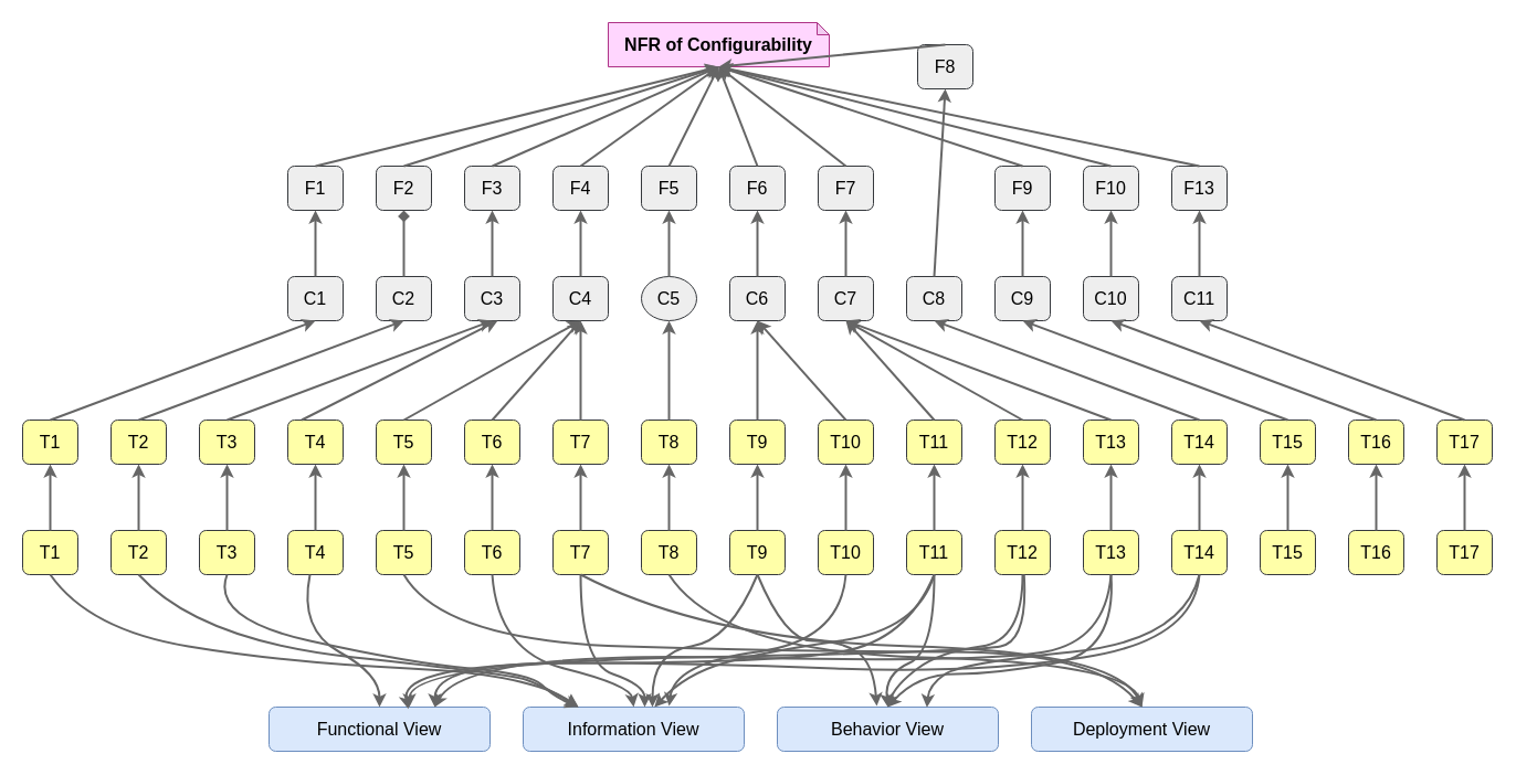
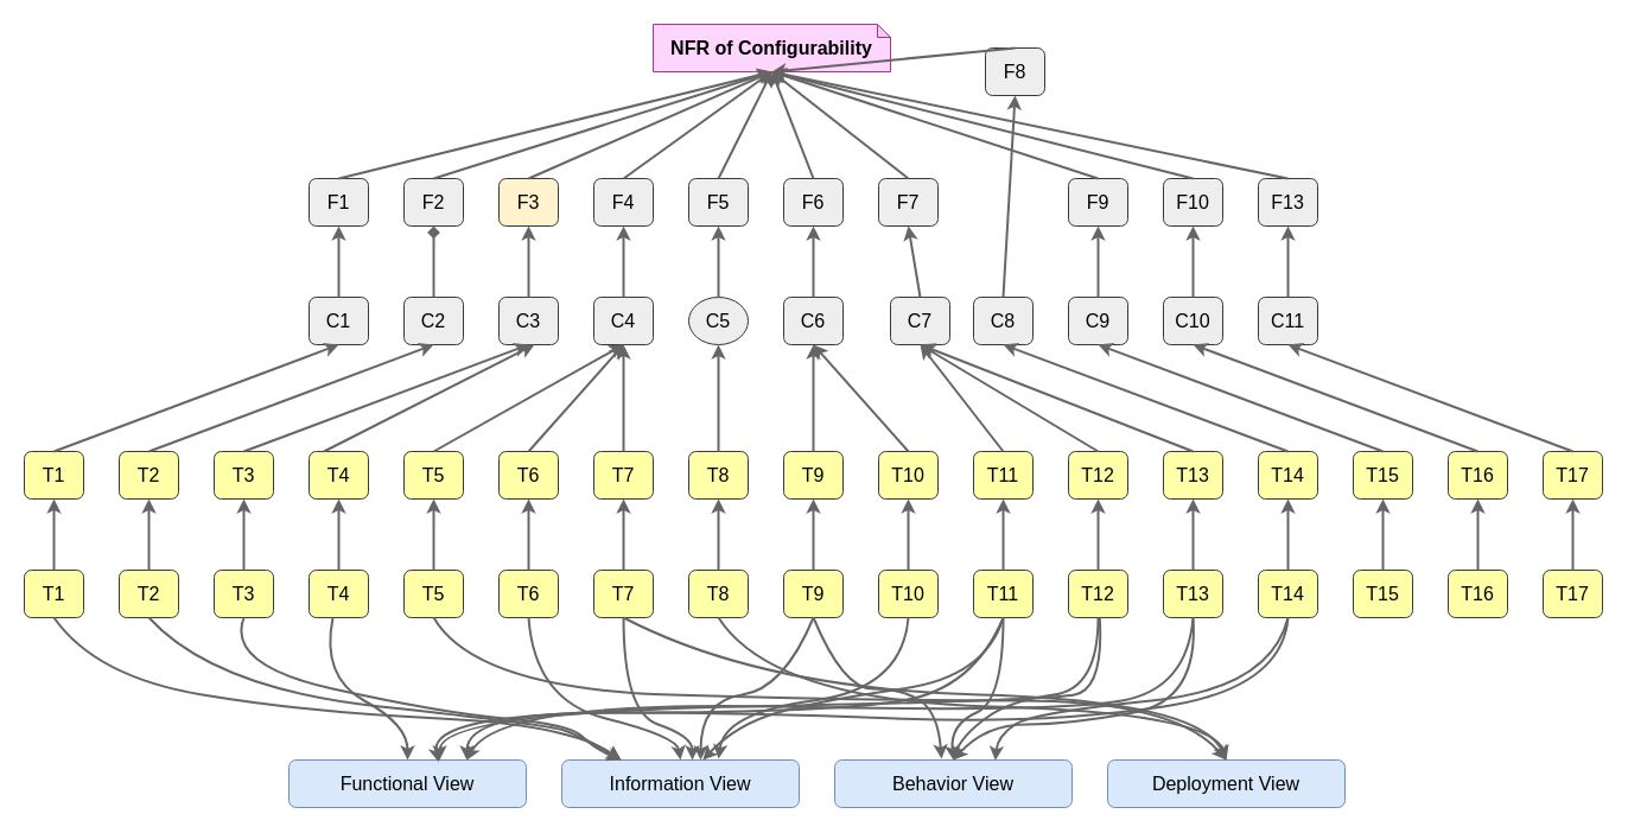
- <mxCell id="5" value="&lt;font style=&quot;font-size: 16px;&quot;&gt;F3&lt;/font&gt;" style="rounded=1;whiteSpace=wrap;html=1;fillColor=#eeeeee;strokeColor=#36393d;" vertex="1" parent="1"><mxGeometry x="420" y="150" width="50" height="40" as="geometry" /></mxCell>
+ <mxCell id="5" value="&lt;font style=&quot;font-size: 16px;&quot;&gt;F3&lt;/font&gt;" style="rounded=1;whiteSpace=wrap;html=1;fillColor=#fff2cc;strokeColor=#36393d;" vertex="1" parent="1"><mxGeometry x="420" y="150" width="50" height="40" as="geometry" /></mxCell>
- <mxCell id="20" value="&lt;font style=&quot;font-size: 16px;&quot;&gt;C7&lt;/font&gt;" style="rounded=1;whiteSpace=wrap;html=1;fillColor=#eeeeee;strokeColor=#36393d;" vertex="1" parent="1"><mxGeometry x="740" y="250" width="50" height="40" as="geometry" /></mxCell>
+ <mxCell id="20" value="&lt;font style=&quot;font-size: 16px;&quot;&gt;C7&lt;/font&gt;" style="rounded=1;whiteSpace=wrap;html=1;fillColor=#eeeeee;strokeColor=#36393d;" vertex="1" parent="1"><mxGeometry x="750" y="250" width="50" height="40" as="geometry" /></mxCell>
